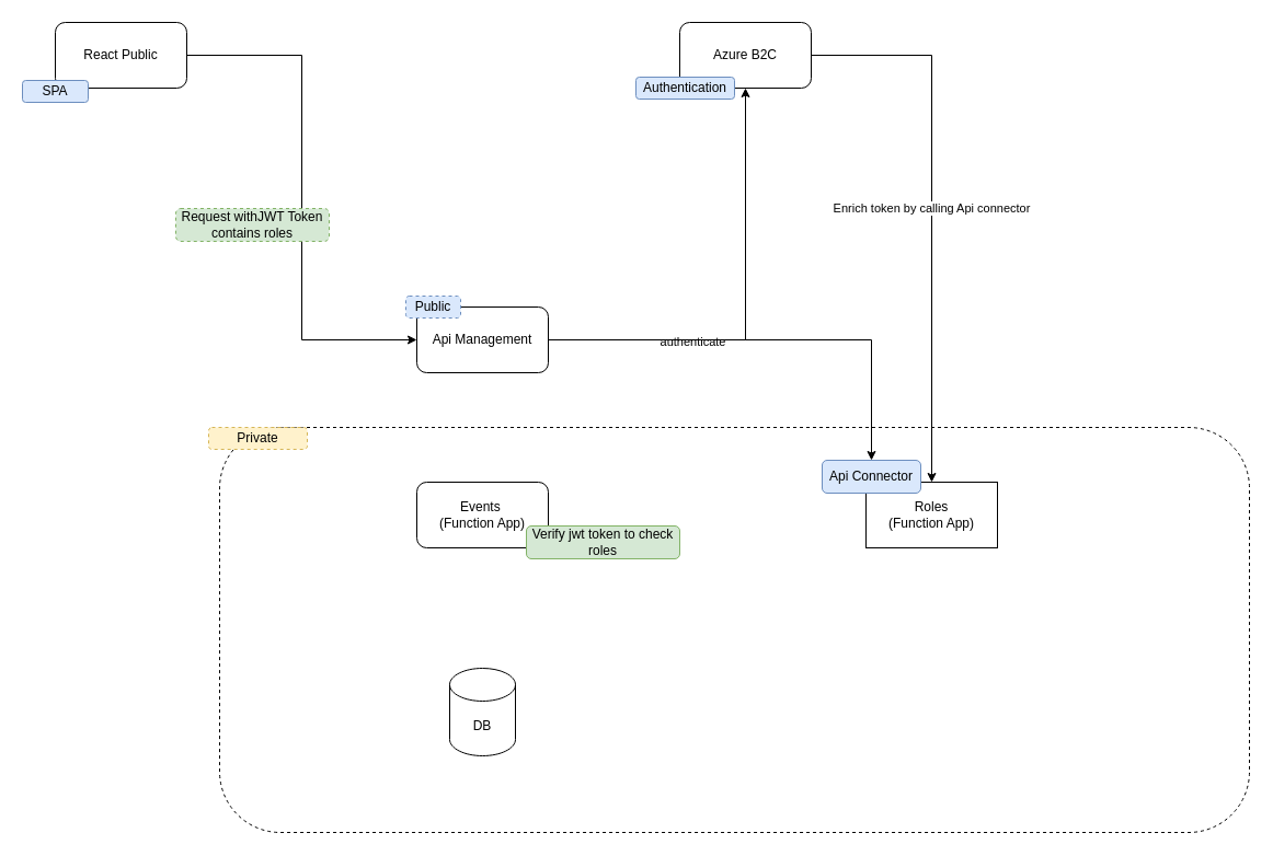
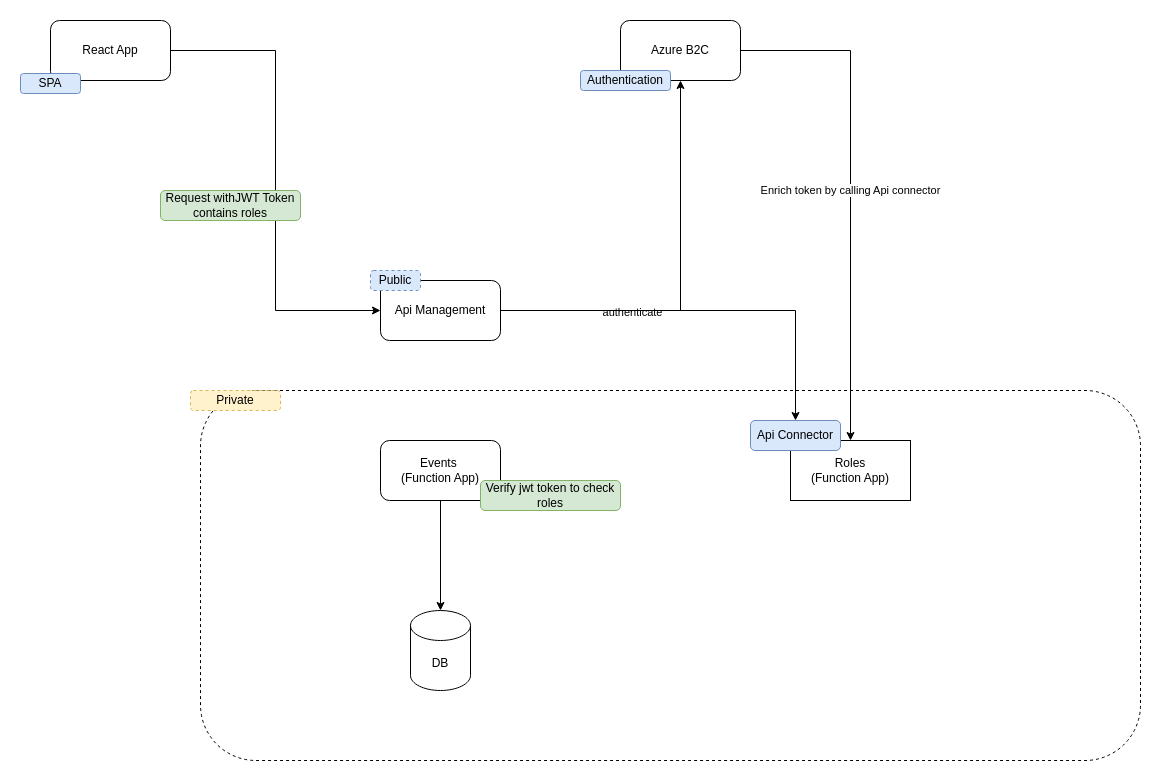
- <mxCell id="4" value="React Public" style="rounded=1;whiteSpace=wrap;html=1;" parent="1" vertex="1"><mxGeometry x="50" y="20" width="120" height="60" as="geometry" /></mxCell>
+ <mxCell id="4" value="React App" style="rounded=1;whiteSpace=wrap;html=1;" parent="1" vertex="1"><mxGeometry x="50" y="20" width="120" height="60" as="geometry" /></mxCell>
- <mxCell id="21" value="Request withJWT Token contains roles" style="rounded=1;whiteSpace=wrap;html=1;fillColor=#d5e8d4;strokeColor=#82b366;dashed=1;" vertex="1" parent="1"><mxGeometry x="160" y="190" width="140" height="30" as="geometry" /></mxCell>
+ <mxCell id="21" value="Request withJWT Token contains roles" style="rounded=1;whiteSpace=wrap;html=1;fillColor=#d5e8d4;strokeColor=#82b366;" vertex="1" parent="1"><mxGeometry x="160" y="190" width="140" height="30" as="geometry" /></mxCell>
+ <mxCell id="7" style="edgeStyle=orthogonalEdgeStyle;rounded=0;orthogonalLoop=1;jettySize=auto;html=1;entryX=0.5;entryY=0;entryDx=0;entryDy=0;entryPerimeter=0;" parent="1" source="8" target="17" edge="1"><mxGeometry relative="1" as="geometry" /></mxCell>
